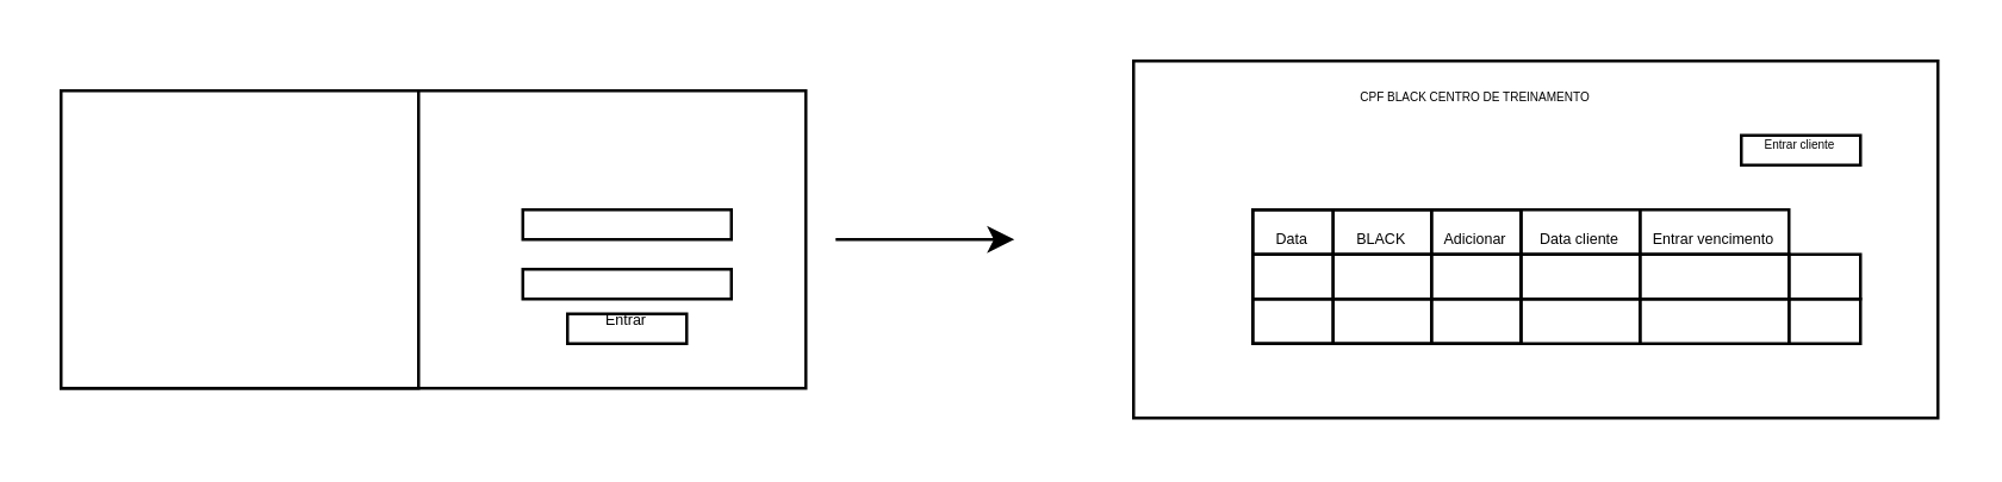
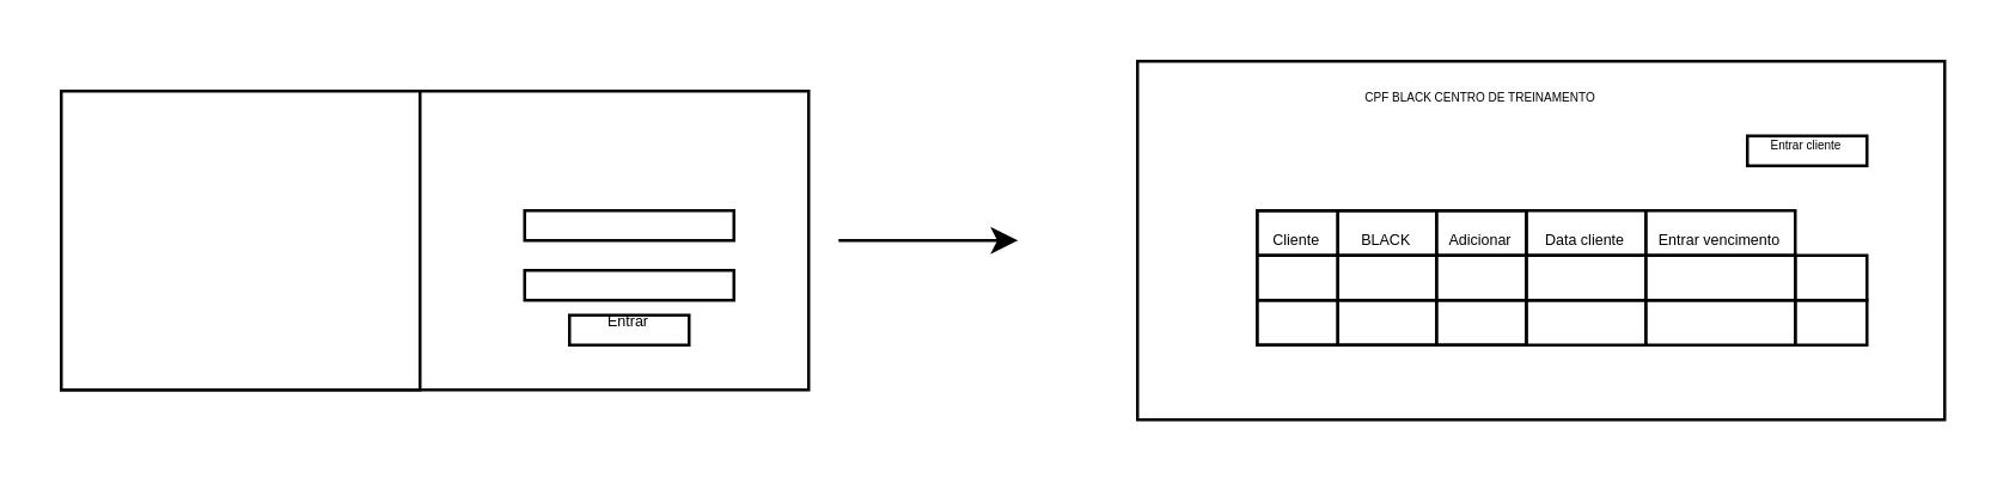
- <mxCell id="15" value="&lt;font style=&quot;font-size: 5px;&quot;&gt;Data&lt;/font&gt;" style="connectable=0;recursiveResize=0;strokeColor=inherit;fillColor=none;align=center;whiteSpace=wrap;html=1;" vertex="1" parent="14"><mxGeometry width="27" height="15" as="geometry"><mxRectangle width="27" height="15" as="alternateBounds" /></mxGeometry></mxCell>
+ <mxCell id="15" value="&lt;font style=&quot;font-size: 5px;&quot;&gt;Cliente&lt;/font&gt;" style="connectable=0;recursiveResize=0;strokeColor=inherit;fillColor=none;align=center;whiteSpace=wrap;html=1;" vertex="1" parent="14"><mxGeometry width="27" height="15" as="geometry"><mxRectangle width="27" height="15" as="alternateBounds" /></mxGeometry></mxCell>
